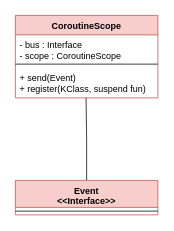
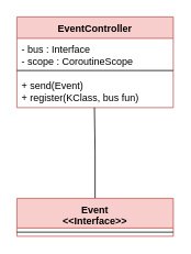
- <mxCell id="2" value="CoroutineScope" style="swimlane;fontStyle=1;align=center;verticalAlign=top;childLayout=stackLayout;horizontal=1;startSize=26;horizontalStack=0;resizeParent=1;resizeParentMax=0;resizeLast=0;collapsible=1;marginBottom=0;fillColor=#f8cecc;strokeColor=#b85450;" vertex="1" parent="1"><mxGeometry x="20" y="20" width="190" height="110" as="geometry" /></mxCell>
+ <mxCell id="2" value="EventController" style="swimlane;fontStyle=1;align=center;verticalAlign=top;childLayout=stackLayout;horizontal=1;startSize=26;horizontalStack=0;resizeParent=1;resizeParentMax=0;resizeLast=0;collapsible=1;marginBottom=0;fillColor=#f8cecc;strokeColor=#b85450;" vertex="1" parent="1"><mxGeometry x="20" y="20" width="190" height="110" as="geometry" /></mxCell>
- <mxCell id="5" value="+ send(Event)&#10;+ register(KClass, suspend fun)" style="text;strokeColor=none;fillColor=none;align=left;verticalAlign=top;spacingLeft=4;spacingRight=4;overflow=hidden;rotatable=0;points=[[0,0.5],[1,0.5]];portConstraint=eastwest;" vertex="1" parent="2"><mxGeometry y="70" width="190" height="40" as="geometry" /></mxCell>
+ <mxCell id="5" value="+ send(Event)&#10;+ register(KClass, bus fun)" style="text;strokeColor=none;fillColor=none;align=left;verticalAlign=top;spacingLeft=4;spacingRight=4;overflow=hidden;rotatable=0;points=[[0,0.5],[1,0.5]];portConstraint=eastwest;" vertex="1" parent="2"><mxGeometry y="70" width="190" height="40" as="geometry" /></mxCell>
